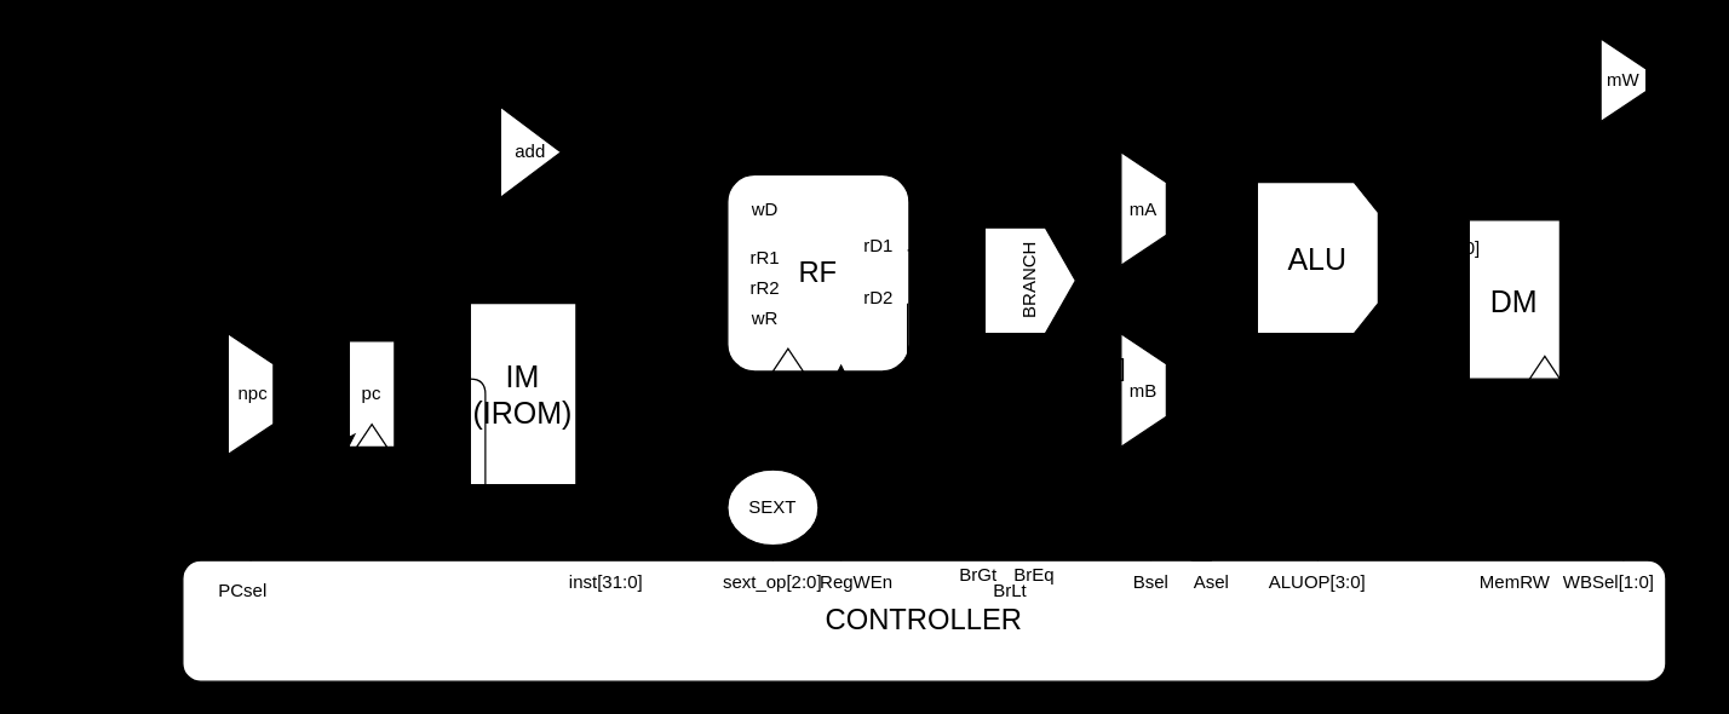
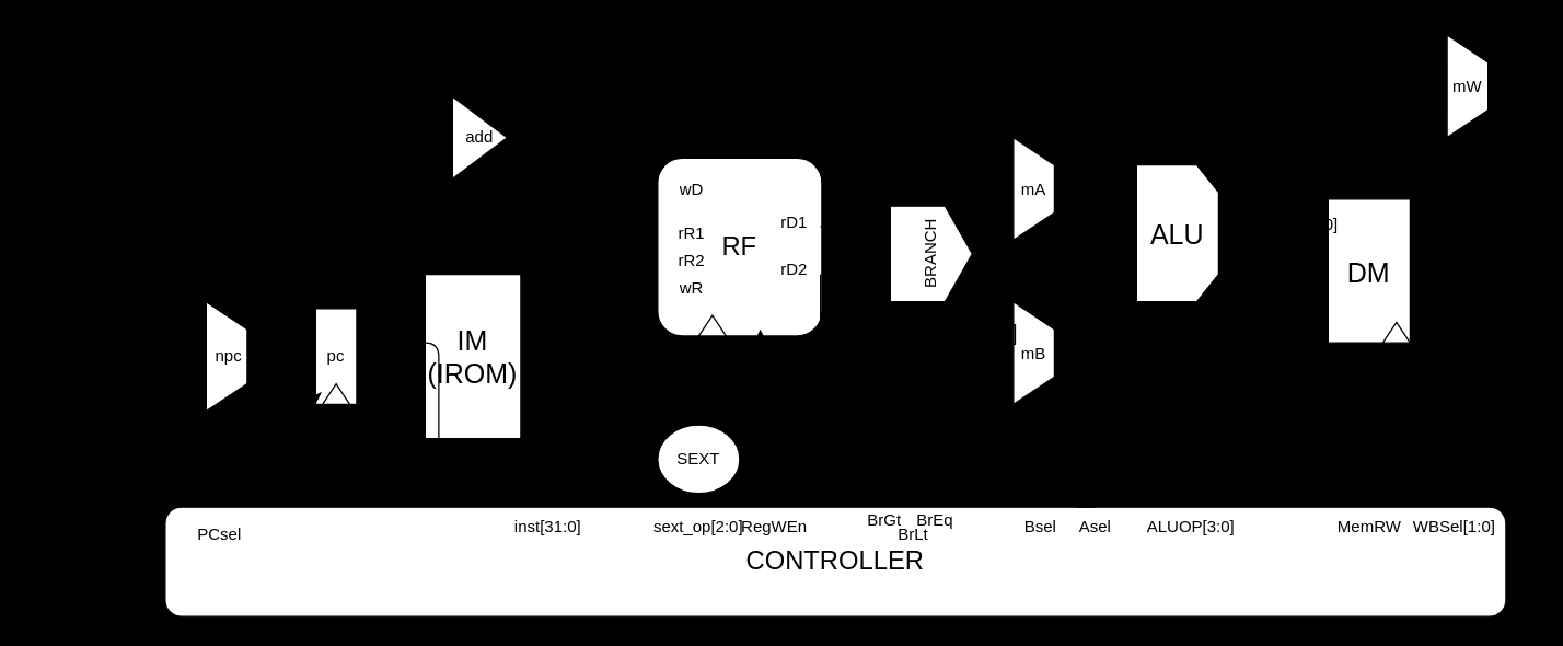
- <mxCell id="74" value="mW" style="shape=trapezoid;perimeter=trapezoidPerimeter;whiteSpace=wrap;html=1;fixedSize=1;fontSize=12;direction=south;" parent="1" vertex="1"><mxGeometry x="1057" y="25" width="30" height="55" as="geometry" /></mxCell>
+ <mxCell id="74" value="mW" style="shape=trapezoid;perimeter=trapezoidPerimeter;whiteSpace=wrap;html=1;fixedSize=1;fontSize=12;direction=south;" parent="1" vertex="1"><mxGeometry x="1057" y="25" width="30" height="75" as="geometry" /></mxCell>
- <mxCell id="38" value="&lt;font style=&quot;font-size: 20px&quot;&gt;ALU&lt;/font&gt;" style="shape=loopLimit;whiteSpace=wrap;html=1;fontSize=12;direction=south;" parent="1" vertex="1"><mxGeometry x="830" y="120" width="80" height="100" as="geometry" /></mxCell>
+ <mxCell id="38" value="&lt;font style=&quot;font-size: 20px&quot;&gt;ALU&lt;/font&gt;" style="shape=loopLimit;whiteSpace=wrap;html=1;fontSize=12;direction=south;" parent="1" vertex="1"><mxGeometry x="830" y="120" width="60" height="100" as="geometry" /></mxCell>
